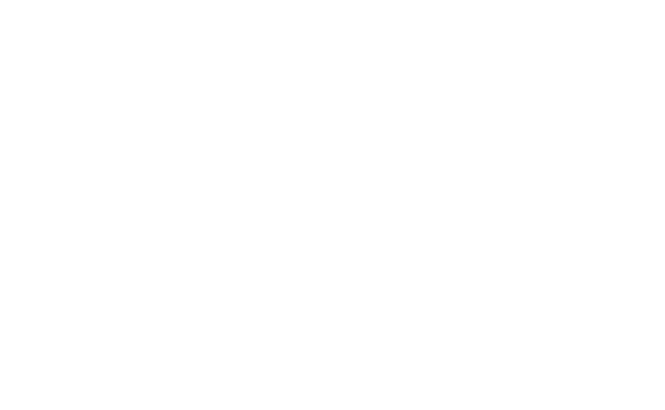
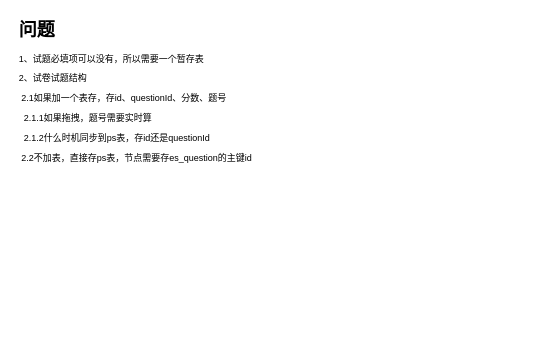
+ <mxCell id="2" value="&lt;h1&gt;问题&lt;/h1&gt;&lt;p&gt;1、试题必填项可以没有，所以需要一个暂存表&lt;/p&gt;&lt;p&gt;2、试卷试题结构&lt;/p&gt;&lt;p&gt;&lt;span style=&quot;white-space: pre;&quot;&gt; &lt;/span&gt;2.1如果加一个表存，存id、questionId、分数、题号&lt;br&gt;&lt;/p&gt;&lt;p&gt;&lt;span style=&quot;white-space: pre;&quot;&gt; &lt;/span&gt;&lt;span style=&quot;white-space: pre;&quot;&gt; &lt;/span&gt;2.1.1如果拖拽，题号需要实时算&lt;br&gt;&lt;/p&gt;&lt;p&gt;&lt;span style=&quot;white-space: pre;&quot;&gt; &lt;/span&gt;&lt;span style=&quot;white-space: pre;&quot;&gt; &lt;/span&gt;2.1.2什么时机同步到ps表，存id还是questionId&lt;br&gt;&lt;/p&gt;&lt;p&gt;&lt;span style=&quot;white-space: pre;&quot;&gt; &lt;/span&gt;2.2不加表，直接存ps表，节点需要存es_question的主键id&lt;br&gt;&lt;/p&gt;" style="text;html=1;strokeColor=none;fillColor=none;spacing=5;spacingTop=-20;whiteSpace=wrap;overflow=hidden;rounded=0;" vertex="1" parent="1"><mxGeometry x="20" y="20" width="690" height="410" as="geometry" /></mxCell>
